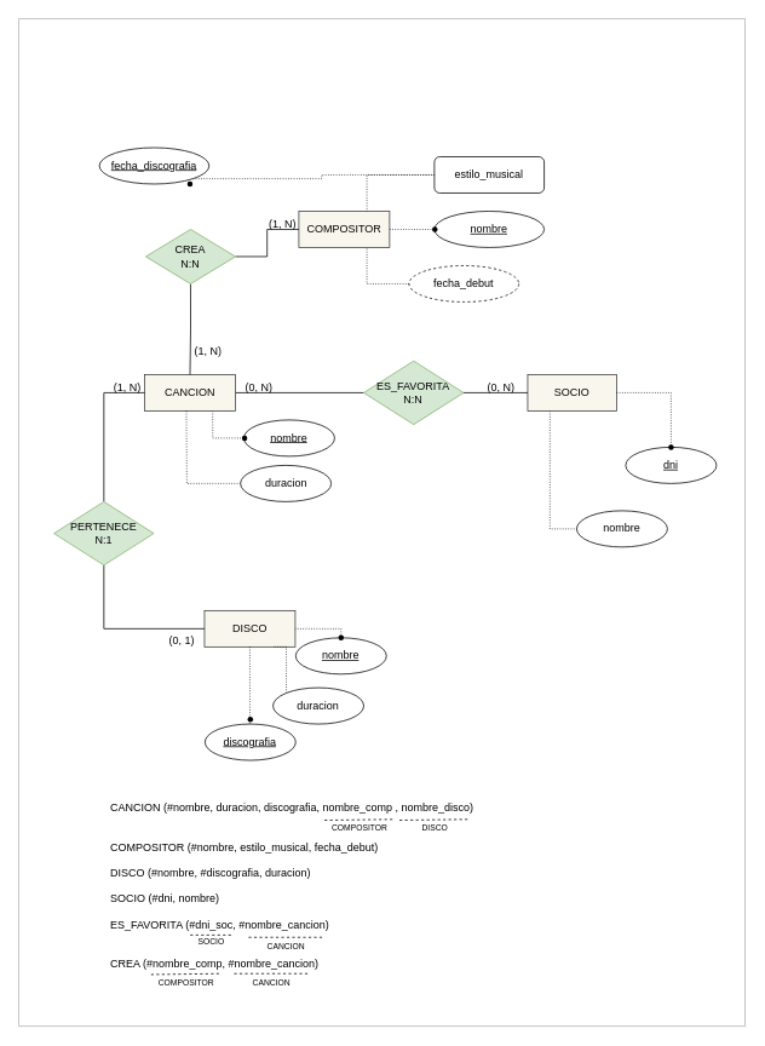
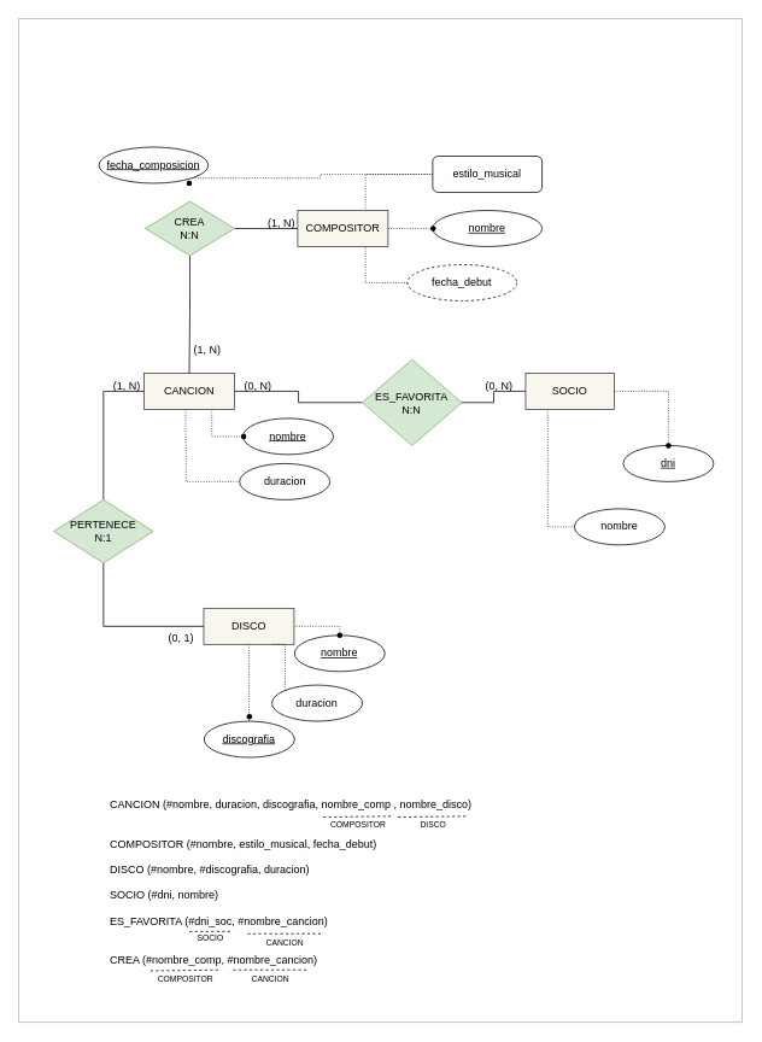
- <mxCell id="54" value="fecha_discografia" style="ellipse;whiteSpace=wrap;html=1;align=center;fontStyle=4" parent="1" vertex="1"><mxGeometry x="109" y="162" width="121" height="40" as="geometry" /></mxCell>
+ <mxCell id="54" value="fecha_composicion" style="ellipse;whiteSpace=wrap;html=1;align=center;fontStyle=4" parent="1" vertex="1"><mxGeometry x="109" y="162" width="121" height="40" as="geometry" /></mxCell>
- <mxCell id="47" value="CREA&lt;br&gt;N:N" style="shape=rhombus;perimeter=rhombusPerimeter;whiteSpace=wrap;html=1;align=center;fillColor=#d5e8d4;strokeColor=#82b366;" parent="1" vertex="1"><mxGeometry x="160.13" y="252" width="98.87" height="60" as="geometry" /></mxCell>
+ <mxCell id="47" value="CREA&lt;br&gt;N:N" style="shape=rhombus;perimeter=rhombusPerimeter;whiteSpace=wrap;html=1;align=center;fillColor=#d5e8d4;strokeColor=#82b366;" parent="1" vertex="1"><mxGeometry x="160.13" y="222" width="98.87" height="60" as="geometry" /></mxCell>
- <mxCell id="12" value="&lt;font style=&quot;font-size: 12px;&quot;&gt;&lt;font style=&quot;font-size: 12px;&quot;&gt;ES_FAVORITA&lt;/font&gt;&lt;br&gt;N:N&lt;/font&gt;" style="shape=rhombus;perimeter=rhombusPerimeter;whiteSpace=wrap;html=1;align=center;verticalAlign=middle;fillColor=#d5e8d4;strokeColor=#82b366;" parent="1" vertex="1"><mxGeometry x="400.37" y="397" width="110" height="70" as="geometry" /></mxCell>
+ <mxCell id="12" value="&lt;font style=&quot;font-size: 12px;&quot;&gt;&lt;font style=&quot;font-size: 12px;&quot;&gt;ES_FAVORITA&lt;/font&gt;&lt;br&gt;N:N&lt;/font&gt;" style="shape=rhombus;perimeter=rhombusPerimeter;whiteSpace=wrap;html=1;align=center;verticalAlign=middle;fillColor=#d5e8d4;strokeColor=#82b366;" parent="1" vertex="1"><mxGeometry x="400.37" y="397" width="110" height="95" as="geometry" /></mxCell>
